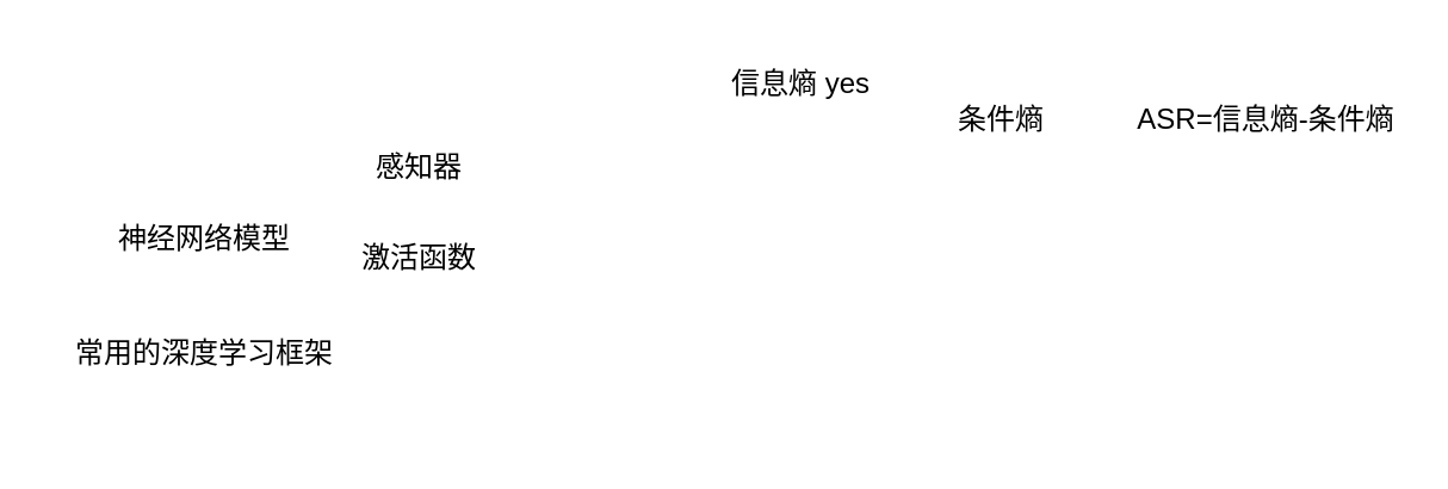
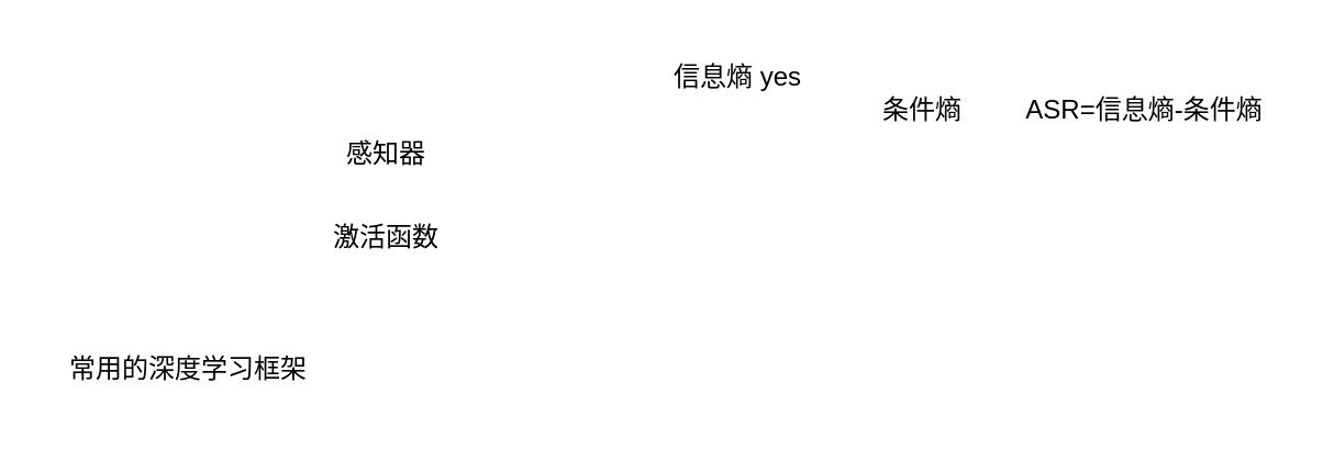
- <mxCell id="7" value="ASR=信息熵-条件熵" style="text;html=1;align=center;verticalAlign=middle;resizable=0;points=[];autosize=1;strokeColor=none;fillColor=none;" vertex="1" parent="1"><mxGeometry x="465" y="35" width="130" height="30" as="geometry" /></mxCell>
+ <mxCell id="7" value="ASR=信息熵-条件熵" style="text;html=1;align=center;verticalAlign=middle;resizable=0;points=[];autosize=1;strokeColor=none;fillColor=none;" vertex="1" parent="1"><mxGeometry x="455" y="35" width="130" height="30" as="geometry" /></mxCell>
- <mxCell id="2" value="神经网络模型" style="text;html=1;align=center;verticalAlign=middle;resizable=0;points=[];autosize=1;strokeColor=none;fillColor=none;" vertex="1" parent="1"><mxGeometry x="35" y="85" width="100" height="30" as="geometry" /></mxCell>
- <mxCell id="8" value="常用的深度学习框架" style="text;html=1;align=center;verticalAlign=middle;resizable=0;points=[];autosize=1;strokeColor=none;fillColor=none;" vertex="1" parent="1"><mxGeometry x="20" y="133" width="130" height="30" as="geometry" /></mxCell>
+ <mxCell id="8" value="常用的深度学习框架" style="text;html=1;align=center;verticalAlign=middle;resizable=0;points=[];autosize=1;strokeColor=none;fillColor=none;" vertex="1" parent="1"><mxGeometry x="20" y="153" width="130" height="30" as="geometry" /></mxCell>
